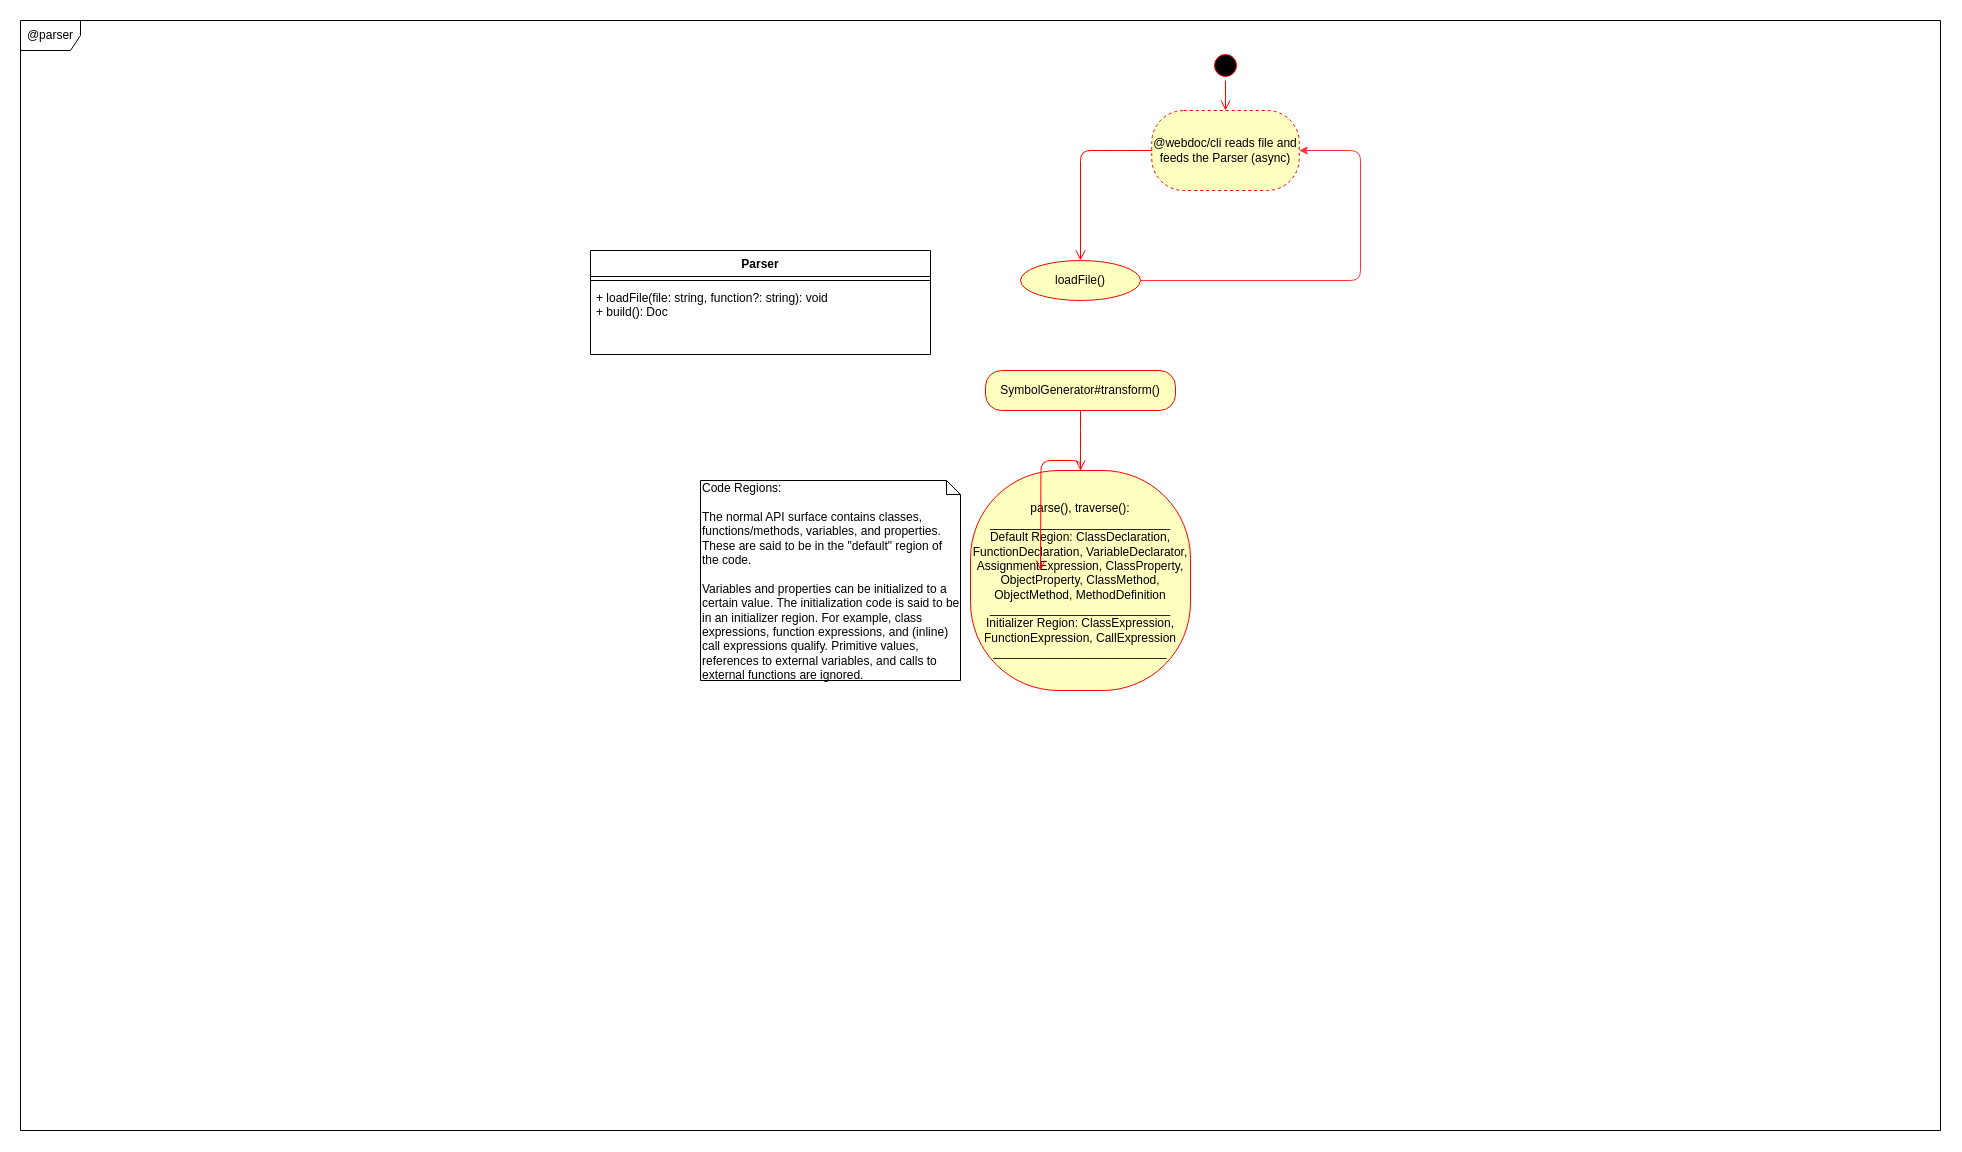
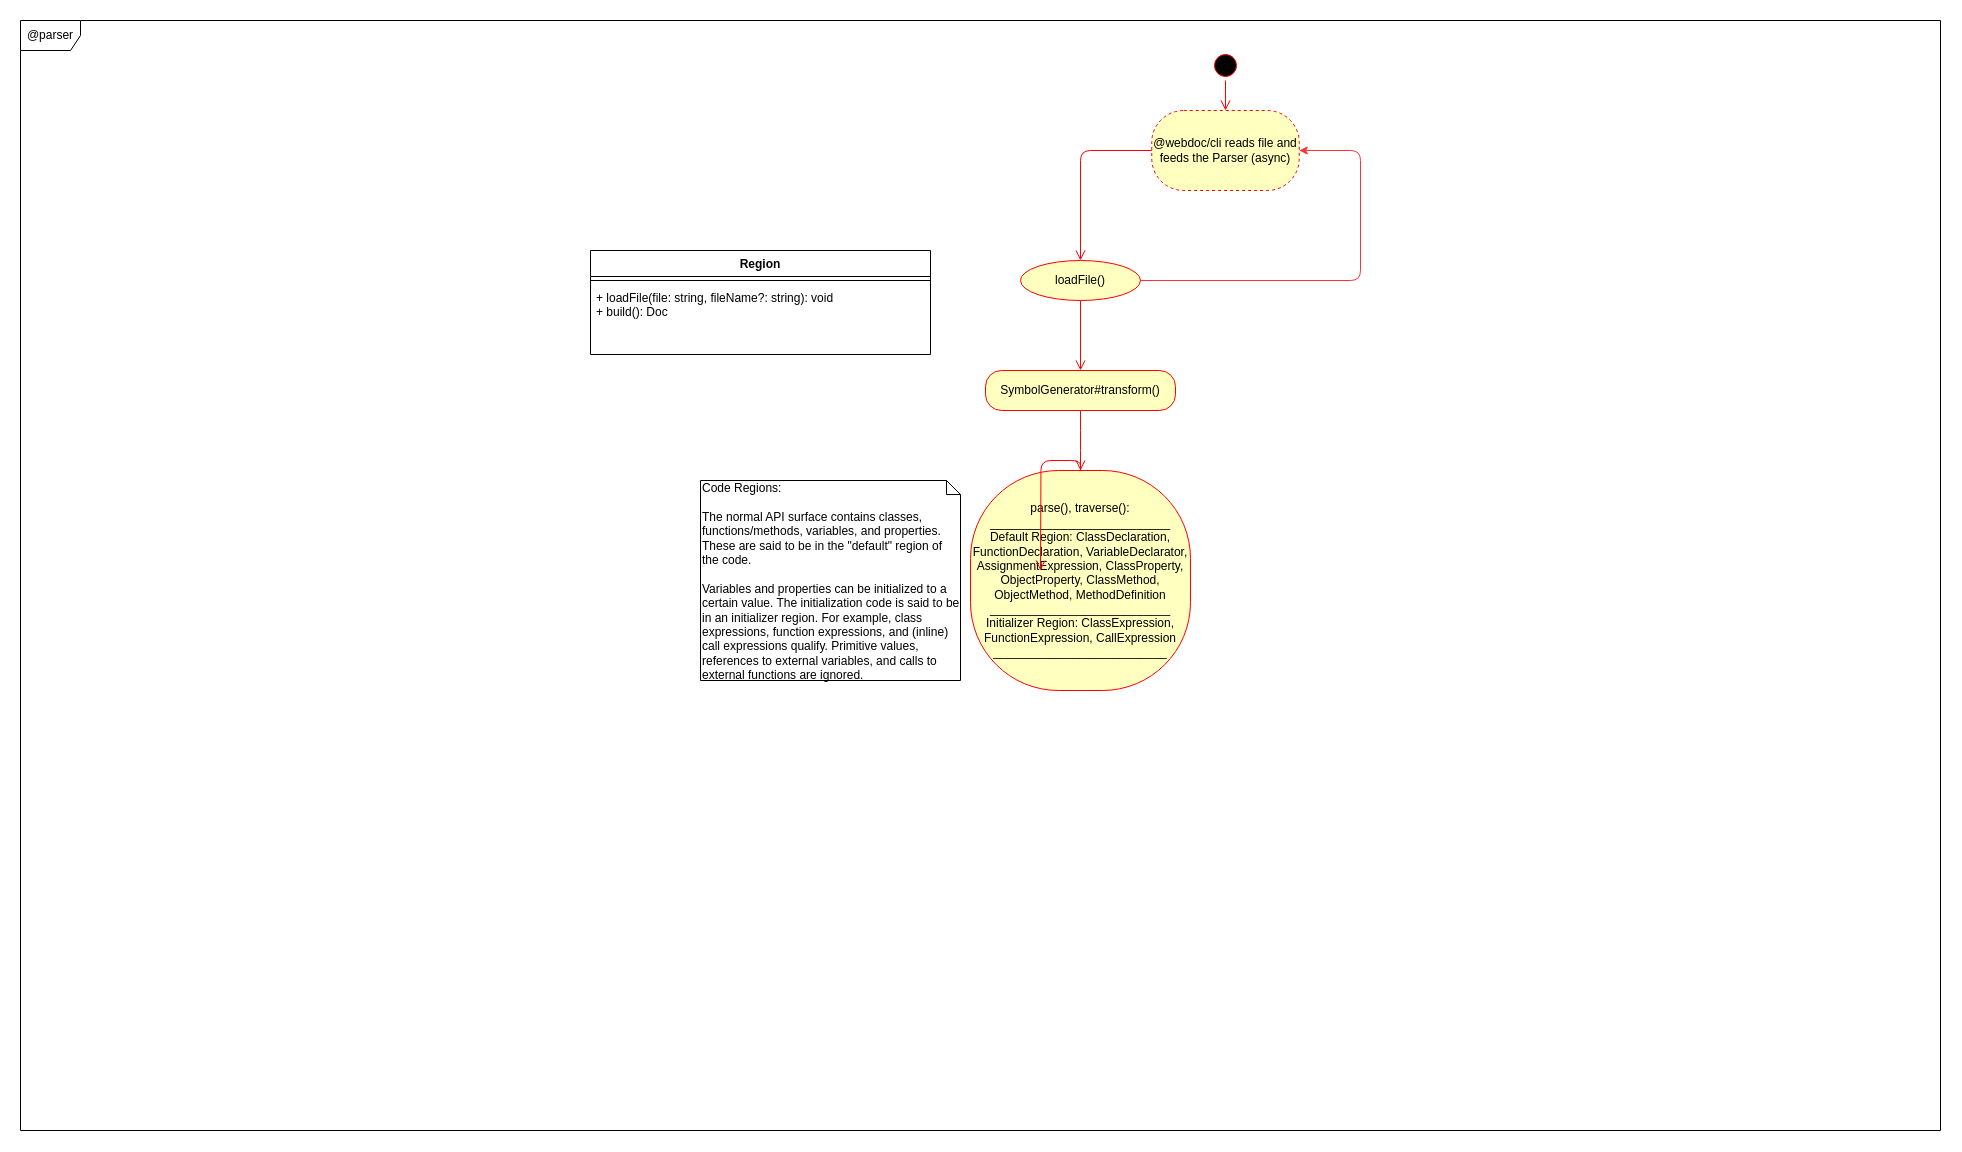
- <mxCell id="10" value="Parser" style="swimlane;fontStyle=1;align=center;verticalAlign=top;childLayout=stackLayout;horizontal=1;startSize=26;horizontalStack=0;resizeParent=1;resizeParentMax=0;resizeLast=0;collapsible=1;marginBottom=0;" parent="1" vertex="1"><mxGeometry x="590" y="250" width="340" height="104" as="geometry" /></mxCell>
+ <mxCell id="10" value="Region" style="swimlane;fontStyle=1;align=center;verticalAlign=top;childLayout=stackLayout;horizontal=1;startSize=26;horizontalStack=0;resizeParent=1;resizeParentMax=0;resizeLast=0;collapsible=1;marginBottom=0;" parent="1" vertex="1"><mxGeometry x="590" y="250" width="340" height="104" as="geometry" /></mxCell>
- <mxCell id="12" value="+ loadFile(file: string, function?: string): void&#10;+ build(): Doc" style="text;strokeColor=none;fillColor=none;align=left;verticalAlign=top;spacingLeft=4;spacingRight=4;overflow=hidden;rotatable=0;points=[[0,0.5],[1,0.5]];portConstraint=eastwest;" parent="10" vertex="1"><mxGeometry y="34" width="340" height="70" as="geometry" /></mxCell>
+ <mxCell id="12" value="+ loadFile(file: string, fileName?: string): void&#10;+ build(): Doc" style="text;strokeColor=none;fillColor=none;align=left;verticalAlign=top;spacingLeft=4;spacingRight=4;overflow=hidden;rotatable=0;points=[[0,0.5],[1,0.5]];portConstraint=eastwest;" parent="10" vertex="1"><mxGeometry y="34" width="340" height="70" as="geometry" /></mxCell>
+ <mxCell id="9" value="" style="edgeStyle=orthogonalEdgeStyle;html=1;verticalAlign=bottom;endArrow=open;endSize=8;strokeColor=#ff0000;entryX=0.5;entryY=0;entryDx=0;entryDy=0;" edge="1" source="8" parent="1" target="13"><mxGeometry relative="1" as="geometry"><mxPoint x="1225" y="360" as="targetPoint" /></mxGeometry></mxCell>
